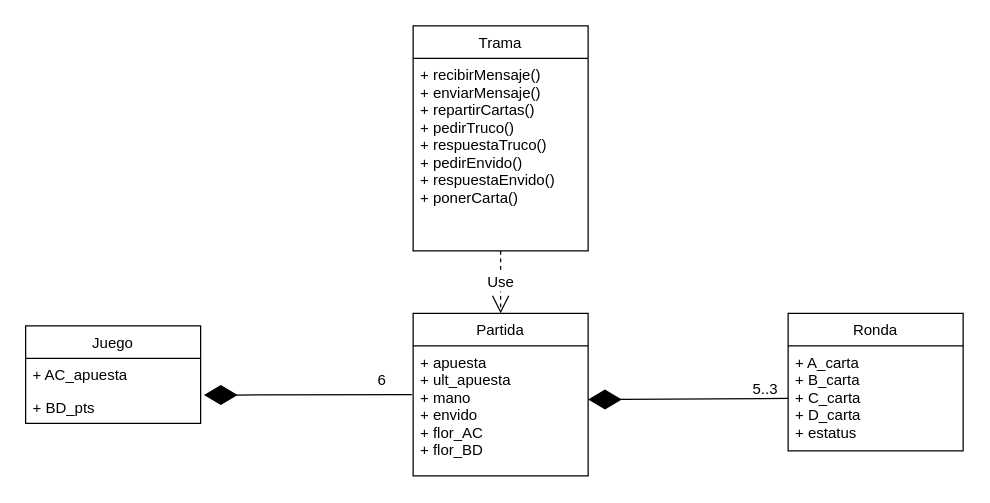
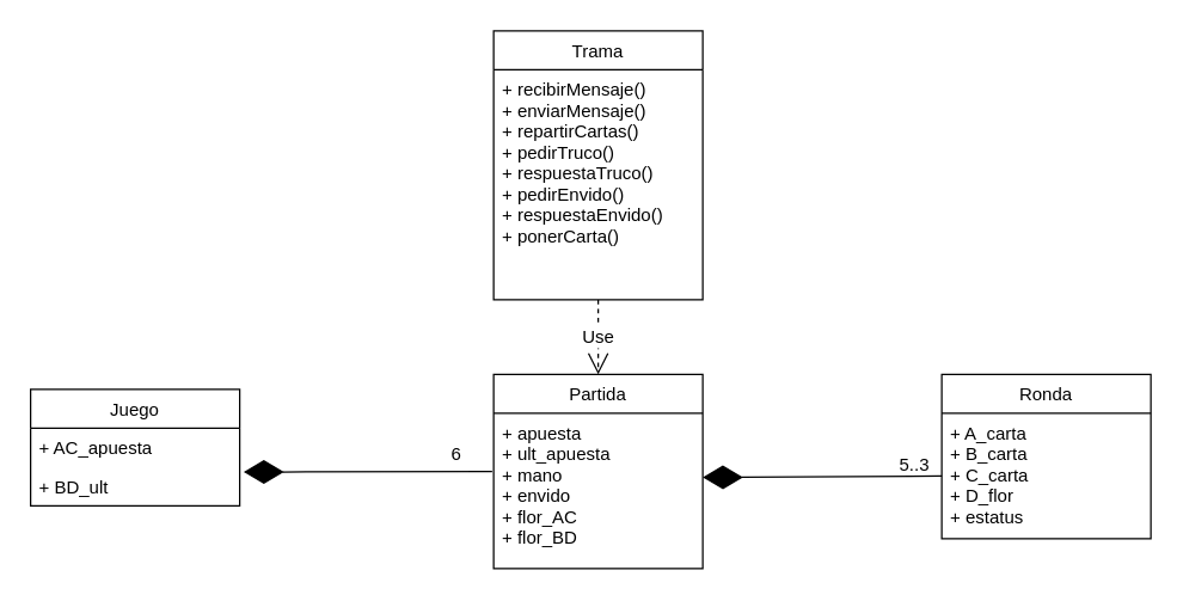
- <mxCell id="10" value="+ A_carta&#10;+ B_carta&#10;+ C_carta&#10;+ D_carta&#10;+ estatus&#10;" style="text;strokeColor=none;fillColor=none;align=left;verticalAlign=top;spacingLeft=4;spacingRight=4;overflow=hidden;rotatable=0;points=[[0,0.5],[1,0.5]];portConstraint=eastwest;" parent="9" vertex="1"><mxGeometry y="26" width="140" height="84" as="geometry" /></mxCell>
+ <mxCell id="10" value="+ A_carta&#10;+ B_carta&#10;+ C_carta&#10;+ D_flor&#10;+ estatus&#10;" style="text;strokeColor=none;fillColor=none;align=left;verticalAlign=top;spacingLeft=4;spacingRight=4;overflow=hidden;rotatable=0;points=[[0,0.5],[1,0.5]];portConstraint=eastwest;" parent="9" vertex="1"><mxGeometry y="26" width="140" height="84" as="geometry" /></mxCell>
- <mxCell id="6" value="+ BD_pts" style="text;strokeColor=none;fillColor=none;align=left;verticalAlign=top;spacingLeft=4;spacingRight=4;overflow=hidden;rotatable=0;points=[[0,0.5],[1,0.5]];portConstraint=eastwest;" parent="4" vertex="1"><mxGeometry y="52" width="140" height="26" as="geometry" /></mxCell>
+ <mxCell id="6" value="+ BD_ult" style="text;strokeColor=none;fillColor=none;align=left;verticalAlign=top;spacingLeft=4;spacingRight=4;overflow=hidden;rotatable=0;points=[[0,0.5],[1,0.5]];portConstraint=eastwest;" parent="4" vertex="1"><mxGeometry y="52" width="140" height="26" as="geometry" /></mxCell>
